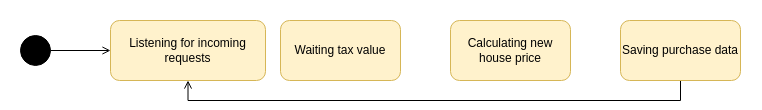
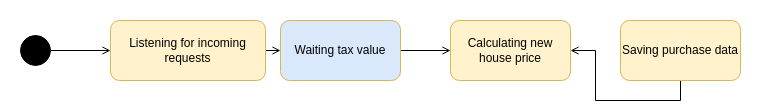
+ <mxCell id="9" style="edgeStyle=orthogonalEdgeStyle;rounded=0;orthogonalLoop=1;jettySize=auto;html=1;exitX=1;exitY=0.5;exitDx=0;exitDy=0;entryX=0;entryY=0.5;entryDx=0;entryDy=0;endArrow=open;endFill=0;" edge="1" parent="1" source="10" target="5"><mxGeometry relative="1" as="geometry" /></mxCell>
- <mxCell id="5" value="Waiting tax value" style="rounded=1;whiteSpace=wrap;html=1;fillColor=#fff2cc;strokeColor=#d6b656;" parent="1" vertex="1"><mxGeometry x="280" y="20" width="120" height="60" as="geometry" /></mxCell>
+ <mxCell id="5" value="Waiting tax value" style="rounded=1;whiteSpace=wrap;html=1;fillColor=#dae8fc;strokeColor=#d6b656;" parent="1" vertex="1"><mxGeometry x="280" y="20" width="120" height="60" as="geometry" /></mxCell>
+ <mxCell id="4" style="edgeStyle=orthogonalEdgeStyle;rounded=0;orthogonalLoop=1;jettySize=auto;html=1;exitX=1;exitY=0.5;exitDx=0;exitDy=0;entryX=0;entryY=0.5;entryDx=0;entryDy=0;endArrow=open;endFill=0;" parent="1" source="5" target="6" edge="1"><mxGeometry relative="1" as="geometry" /></mxCell>
- <mxCell id="7" style="edgeStyle=orthogonalEdgeStyle;rounded=0;orthogonalLoop=1;jettySize=auto;html=1;exitX=0.5;exitY=1;exitDx=0;exitDy=0;entryX=0.5;entryY=1;entryDx=0;entryDy=0;endArrow=open;endFill=0;" edge="1" parent="1" source="8" target="10"><mxGeometry relative="1" as="geometry" /></mxCell>
+ <mxCell id="7" style="edgeStyle=orthogonalEdgeStyle;rounded=0;orthogonalLoop=1;jettySize=auto;html=1;exitX=0.5;exitY=1;exitDx=0;exitDy=0;endArrow=open;endFill=0;" edge="1" parent="1" source="8" target="6"><mxGeometry relative="1" as="geometry" /></mxCell>
